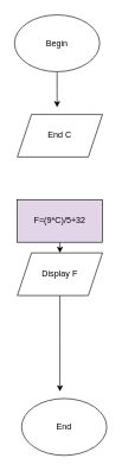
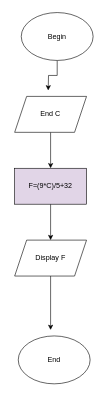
- <mxCell id="3" value="Begin" style="ellipse;whiteSpace=wrap;html=1;" vertex="1" parent="1"><mxGeometry x="20" y="20" width="120" height="80" as="geometry" /></mxCell>
+ <mxCell id="3" value="Begin" style="ellipse;whiteSpace=wrap;html=1;" vertex="1" parent="1"><mxGeometry x="35" y="20" width="120" height="80" as="geometry" /></mxCell>
+ <mxCell id="4" style="edgeStyle=orthogonalEdgeStyle;rounded=0;orthogonalLoop=1;jettySize=auto;html=1;exitX=0.5;exitY=1;exitDx=0;exitDy=0;entryX=0.5;entryY=0;entryDx=0;entryDy=0;" edge="1" parent="1" source="5" target="7"><mxGeometry relative="1" as="geometry" /></mxCell>
- <mxCell id="9" value="Display F" style="shape=parallelogram;perimeter=parallelogramPerimeter;whiteSpace=wrap;html=1;fixedSize=1;" vertex="1" parent="1"><mxGeometry x="24" y="355" width="120" height="60" as="geometry" /></mxCell>
+ <mxCell id="9" value="Display F" style="shape=parallelogram;perimeter=parallelogramPerimeter;whiteSpace=wrap;html=1;fixedSize=1;" vertex="1" parent="1"><mxGeometry x="24" y="400" width="120" height="60" as="geometry" /></mxCell>
